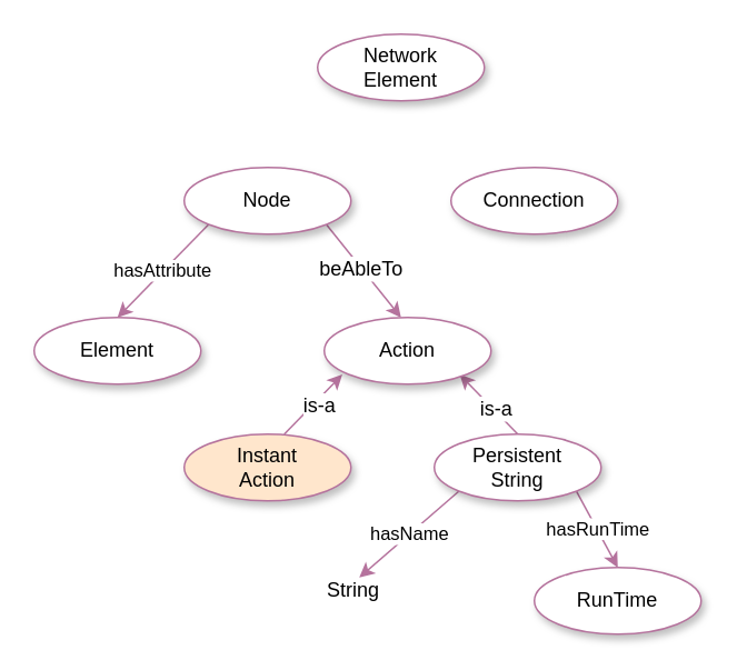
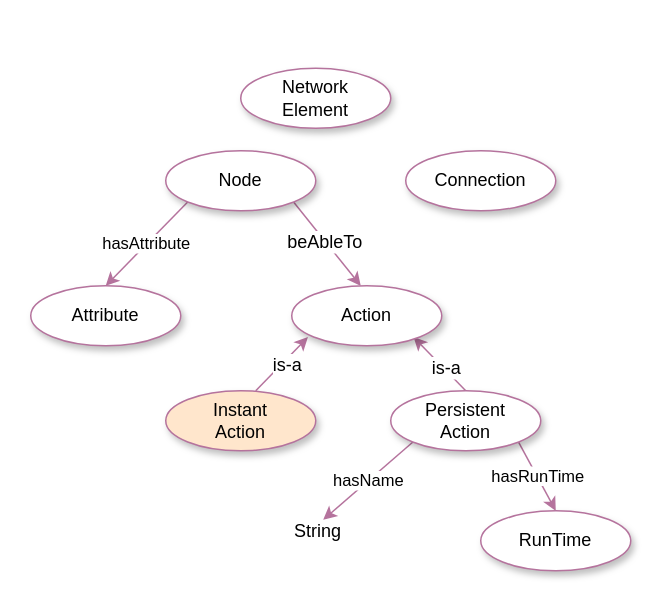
- <mxCell id="2" value="Network&lt;br&gt;Element" style="ellipse;whiteSpace=wrap;html=1;align=center;shadow=1;fillColor=#FFFFFF;strokeColor=#B5739D;" parent="1" vertex="1"><mxGeometry x="190" y="20" width="100" height="40" as="geometry" /></mxCell>
+ <mxCell id="2" value="Network&lt;br&gt;Element" style="ellipse;whiteSpace=wrap;html=1;align=center;shadow=1;fillColor=#FFFFFF;strokeColor=#B5739D;" parent="1" vertex="1"><mxGeometry x="160" y="45" width="100" height="40" as="geometry" /></mxCell>
- <mxCell id="15" value="Element" style="ellipse;whiteSpace=wrap;html=1;align=center;shadow=1;fillColor=#FFFFFF;strokeColor=#B5739D;" parent="1" vertex="1"><mxGeometry x="20" y="190" width="100" height="40" as="geometry" /></mxCell>
+ <mxCell id="15" value="Attribute" style="ellipse;whiteSpace=wrap;html=1;align=center;shadow=1;fillColor=#FFFFFF;strokeColor=#B5739D;" parent="1" vertex="1"><mxGeometry x="20" y="190" width="100" height="40" as="geometry" /></mxCell>
- <mxCell id="18" value="Persistent&lt;br&gt;String" style="ellipse;whiteSpace=wrap;html=1;align=center;shadow=1;fillColor=#FFFFFF;strokeColor=#B5739D;" parent="1" vertex="1"><mxGeometry x="260" y="260" width="100" height="40" as="geometry" /></mxCell>
+ <mxCell id="18" value="Persistent&lt;br&gt;Action" style="ellipse;whiteSpace=wrap;html=1;align=center;shadow=1;fillColor=#FFFFFF;strokeColor=#B5739D;" parent="1" vertex="1"><mxGeometry x="260" y="260" width="100" height="40" as="geometry" /></mxCell>
